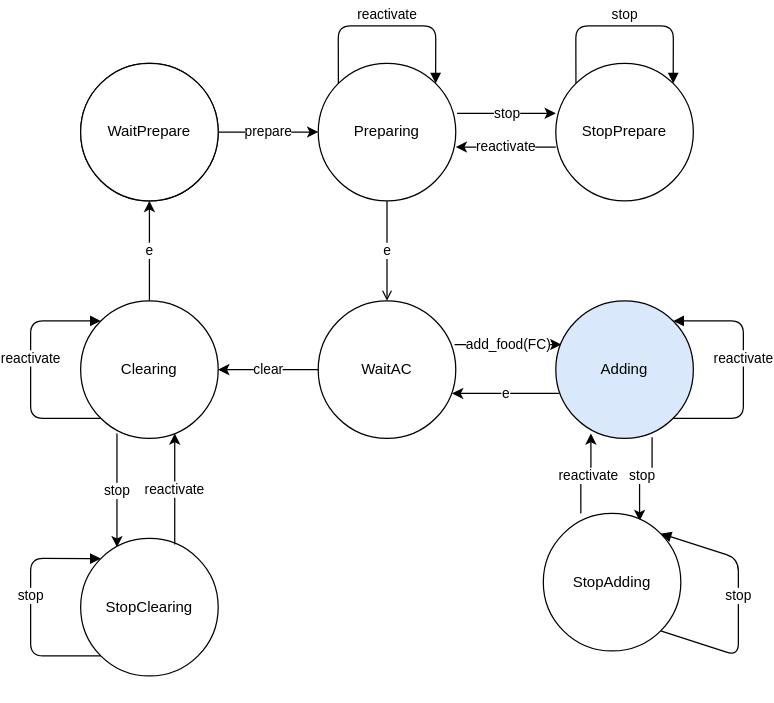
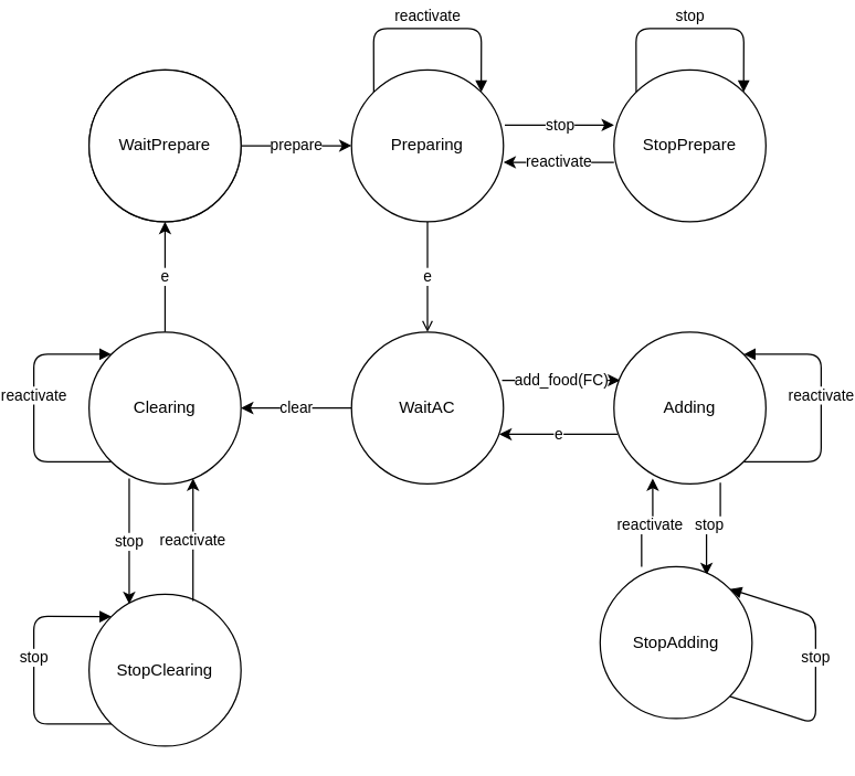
- <mxCell id="12" value="Adding" style="ellipse;whiteSpace=wrap;html=1;fillColor=#dae8fc;" parent="1" vertex="1"><mxGeometry x="440" y="240" width="110" height="110" as="geometry" /></mxCell>
+ <mxCell id="12" value="Adding" style="ellipse;whiteSpace=wrap;html=1;" parent="1" vertex="1"><mxGeometry x="440" y="240" width="110" height="110" as="geometry" /></mxCell>
